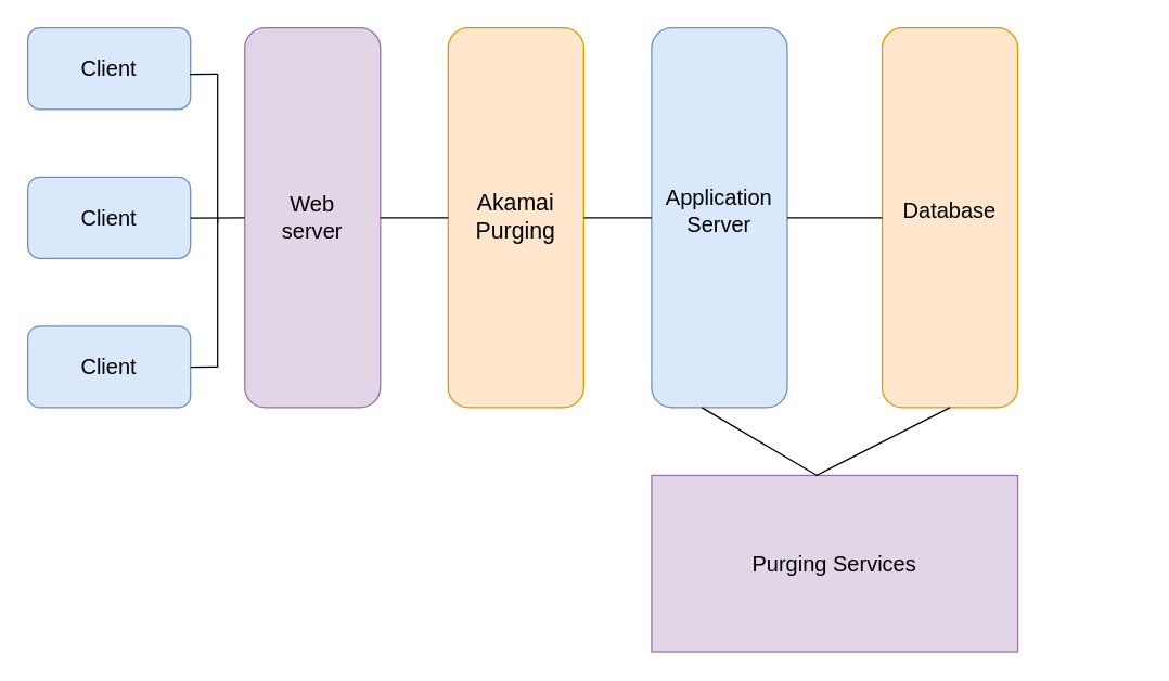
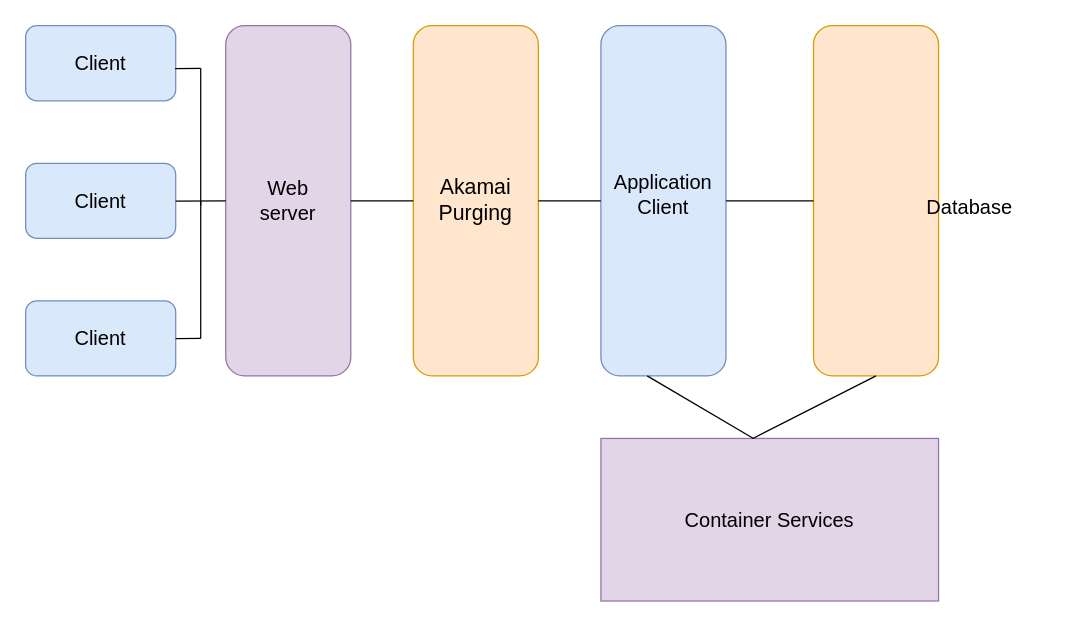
- <mxCell id="10" value="&lt;font style=&quot;font-size: 16px;&quot;&gt;Application&lt;/font&gt;&lt;div style=&quot;font-size: 16px;&quot;&gt;Server&lt;/div&gt;" style="text;html=1;align=center;verticalAlign=middle;whiteSpace=wrap;rounded=0;" vertex="1" parent="1"><mxGeometry x="500" y="140" width="60" height="30" as="geometry" /></mxCell>
+ <mxCell id="10" value="&lt;font style=&quot;font-size: 16px;&quot;&gt;Application&lt;/font&gt;&lt;div style=&quot;font-size: 16px;&quot;&gt;Client&lt;/div&gt;" style="text;html=1;align=center;verticalAlign=middle;whiteSpace=wrap;rounded=0;" vertex="1" parent="1"><mxGeometry x="500" y="140" width="60" height="30" as="geometry" /></mxCell>
- <mxCell id="12" value="&lt;font style=&quot;font-size: 16px;&quot;&gt;Database&lt;/font&gt;" style="text;html=1;align=center;verticalAlign=middle;whiteSpace=wrap;rounded=0;" vertex="1" parent="1"><mxGeometry x="670" y="140" width="60" height="30" as="geometry" /></mxCell>
+ <mxCell id="12" value="&lt;font style=&quot;font-size: 16px;&quot;&gt;Database&lt;/font&gt;" style="text;html=1;align=center;verticalAlign=middle;whiteSpace=wrap;rounded=0;" vertex="1" parent="1"><mxGeometry x="745" y="150" width="60" height="30" as="geometry" /></mxCell>
- <mxCell id="13" value="&lt;font style=&quot;font-size: 16px;&quot;&gt;Purging Services&lt;/font&gt;" style="rounded=0;whiteSpace=wrap;html=1;fillColor=#e1d5e7;strokeColor=#9673a6;" vertex="1" parent="1"><mxGeometry x="480" y="350" width="270" height="130" as="geometry" /></mxCell>
+ <mxCell id="13" value="&lt;font style=&quot;font-size: 16px;&quot;&gt;Container Services&lt;/font&gt;" style="rounded=0;whiteSpace=wrap;html=1;fillColor=#e1d5e7;strokeColor=#9673a6;" vertex="1" parent="1"><mxGeometry x="480" y="350" width="270" height="130" as="geometry" /></mxCell>
